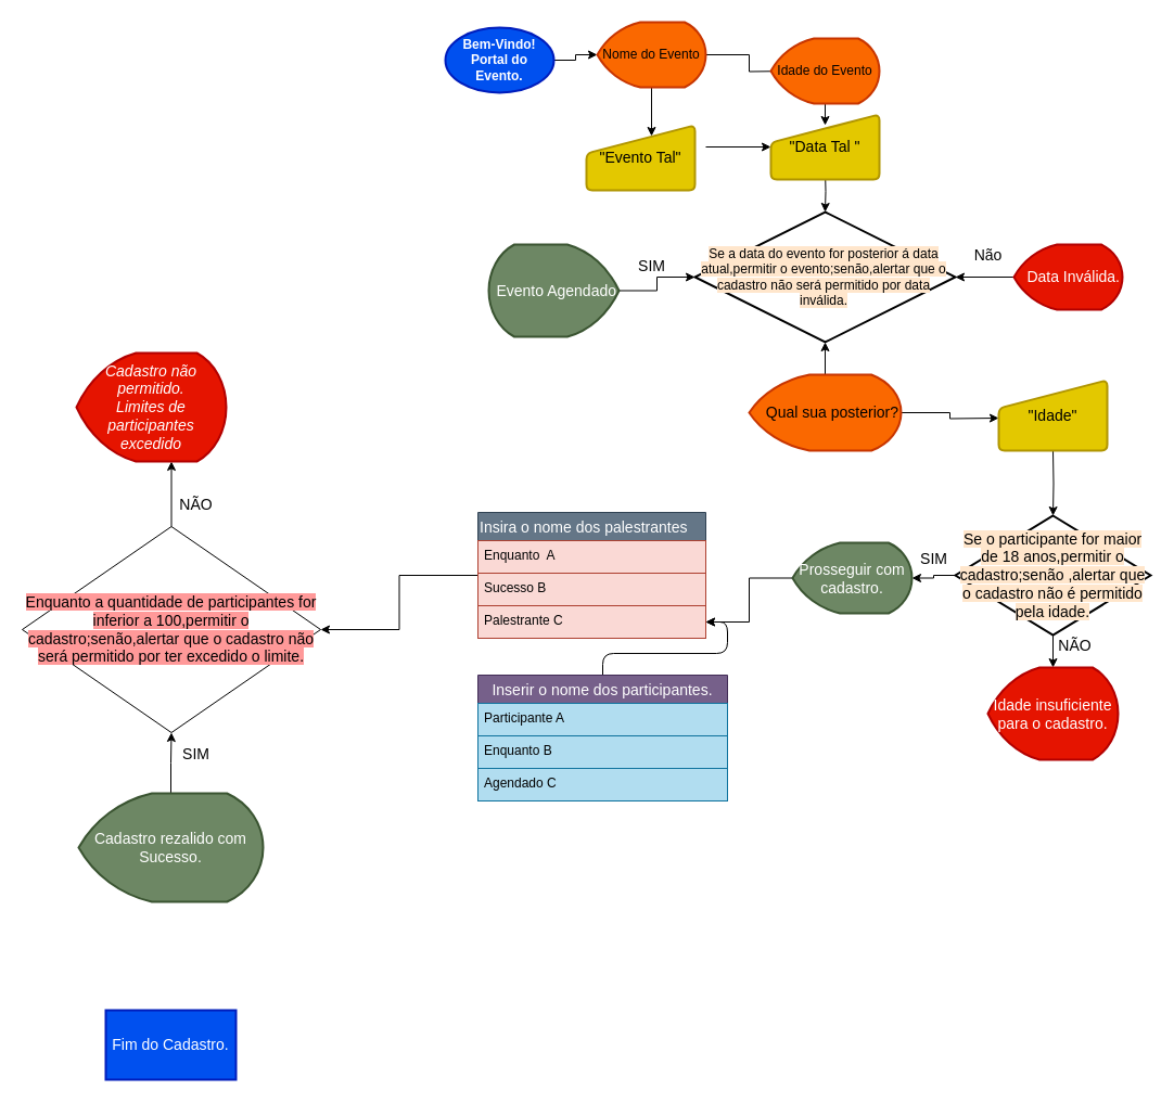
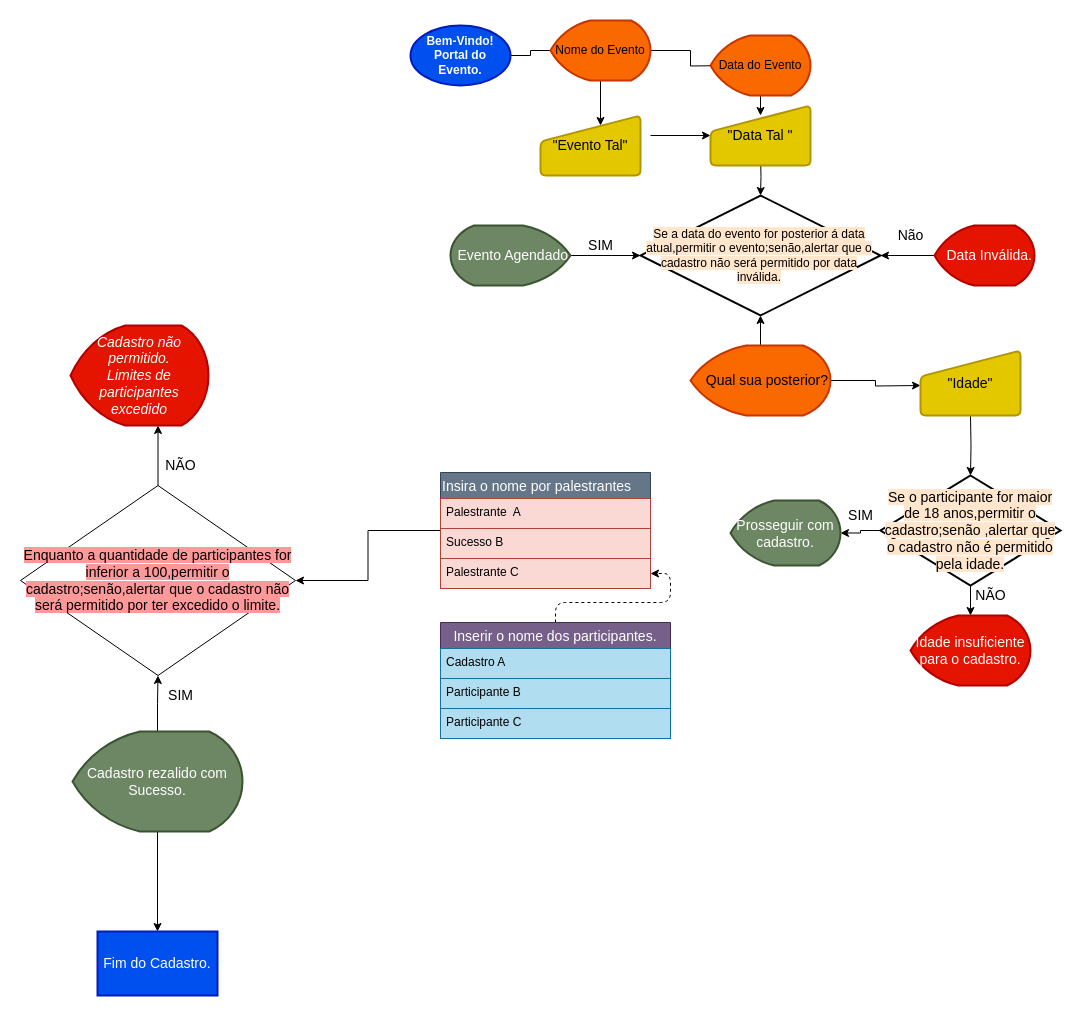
- <mxCell id="2" value="" style="edgeStyle=orthogonalEdgeStyle;rounded=0;orthogonalLoop=1;jettySize=auto;html=1;" edge="1" parent="1" source="3" target="6"><mxGeometry relative="1" as="geometry" /></mxCell>
+ <mxCell id="2" value="" style="edgeStyle=orthogonalEdgeStyle;rounded=0;orthogonalLoop=1;jettySize=auto;html=1;endArrow=none;" edge="1" parent="1" source="3" target="6"><mxGeometry relative="1" as="geometry" /></mxCell>
- <mxCell id="8" value="&lt;font style=&quot;vertical-align: inherit&quot;&gt;&lt;font style=&quot;vertical-align: inherit&quot;&gt;Idade do Evento&lt;/font&gt;&lt;/font&gt;" style="strokeWidth=2;html=1;shape=mxgraph.flowchart.display;whiteSpace=wrap;fillColor=#fa6800;strokeColor=#C73500;fontColor=#000000;" vertex="1" parent="1"><mxGeometry x="710" y="35" width="100" height="60" as="geometry" /></mxCell>
+ <mxCell id="8" value="&lt;font style=&quot;vertical-align: inherit&quot;&gt;&lt;font style=&quot;vertical-align: inherit&quot;&gt;Data do Evento&lt;/font&gt;&lt;/font&gt;" style="strokeWidth=2;html=1;shape=mxgraph.flowchart.display;whiteSpace=wrap;fillColor=#fa6800;strokeColor=#C73500;fontColor=#000000;" vertex="1" parent="1"><mxGeometry x="710" y="35" width="100" height="60" as="geometry" /></mxCell>
- <mxCell id="16" value="Evento Agendado" style="strokeWidth=2;html=1;shape=mxgraph.flowchart.display;whiteSpace=wrap;fontSize=14;align=right;verticalAlign=middle;direction=west;fillColor=#6d8764;strokeColor=#3A5431;fontColor=#ffffff;" vertex="1" parent="1"><mxGeometry x="450" y="225" width="120" height="85" as="geometry" /></mxCell>
+ <mxCell id="16" value="Evento Agendado" style="strokeWidth=2;html=1;shape=mxgraph.flowchart.display;whiteSpace=wrap;fontSize=14;align=right;verticalAlign=middle;direction=west;fillColor=#6d8764;strokeColor=#3A5431;fontColor=#ffffff;" vertex="1" parent="1"><mxGeometry x="450" y="225" width="120" height="60" as="geometry" /></mxCell>
- <mxCell id="34" value="Insira o nome dos palestrantes " style="swimlane;fontStyle=0;childLayout=stackLayout;horizontal=1;startSize=26;horizontalStack=0;resizeParent=1;resizeParentMax=0;resizeLast=0;collapsible=1;marginBottom=0;align=left;fontSize=14;fontColor=#ffffff;fillColor=#647687;strokeColor=#314354;" vertex="1" parent="1"><mxGeometry x="440" y="472" width="210" height="116" as="geometry" /></mxCell>
+ <mxCell id="34" value="Insira o nome por palestrantes " style="swimlane;fontStyle=0;childLayout=stackLayout;horizontal=1;startSize=26;horizontalStack=0;resizeParent=1;resizeParentMax=0;resizeLast=0;collapsible=1;marginBottom=0;align=left;fontSize=14;fontColor=#ffffff;fillColor=#647687;strokeColor=#314354;" vertex="1" parent="1"><mxGeometry x="440" y="472" width="210" height="116" as="geometry" /></mxCell>
- <mxCell id="35" value="Enquanto  A" style="text;strokeColor=#ae4132;fillColor=#fad9d5;spacingLeft=4;spacingRight=4;overflow=hidden;rotatable=0;points=[[0,0.5],[1,0.5]];portConstraint=eastwest;fontSize=12;" vertex="1" parent="34"><mxGeometry y="26" width="210" height="30" as="geometry" /></mxCell>
+ <mxCell id="35" value="Palestrante  A" style="text;strokeColor=#ae4132;fillColor=#fad9d5;spacingLeft=4;spacingRight=4;overflow=hidden;rotatable=0;points=[[0,0.5],[1,0.5]];portConstraint=eastwest;fontSize=12;" vertex="1" parent="34"><mxGeometry y="26" width="210" height="30" as="geometry" /></mxCell>
- <mxCell id="27" value="" style="edgeStyle=orthogonalEdgeStyle;rounded=0;orthogonalLoop=1;jettySize=auto;html=1;fontSize=14;fontColor=#000000;" edge="1" parent="1" source="28" target="37"><mxGeometry relative="1" as="geometry" /></mxCell>
- <mxCell id="38" value="" style="edgeStyle=orthogonalEdgeStyle;rounded=1;orthogonalLoop=1;jettySize=auto;html=1;fontSize=14;fontColor=#000000;" edge="1" parent="1" source="39" target="37"><mxGeometry relative="1" as="geometry" /></mxCell>
+ <mxCell id="38" value="" style="edgeStyle=orthogonalEdgeStyle;rounded=1;orthogonalLoop=1;jettySize=auto;html=1;fontSize=14;fontColor=#000000;dashed=1;" edge="1" parent="1" source="39" target="37"><mxGeometry relative="1" as="geometry" /></mxCell>
- <mxCell id="25" value="Idade insuficiente para o cadastro." style="strokeWidth=2;html=1;shape=mxgraph.flowchart.display;whiteSpace=wrap;fontSize=14;fontColor=#ffffff;align=center;verticalAlign=middle;direction=east;fillColor=#e51400;strokeColor=#B20000;" vertex="1" parent="1"><mxGeometry x="910" y="615" width="120" height="85" as="geometry" /></mxCell>
+ <mxCell id="25" value="Idade insuficiente para o cadastro." style="strokeWidth=2;html=1;shape=mxgraph.flowchart.display;whiteSpace=wrap;fontSize=14;fontColor=#ffffff;align=center;verticalAlign=middle;direction=east;fillColor=#e51400;strokeColor=#B20000;" vertex="1" parent="1"><mxGeometry x="910" y="615" width="120" height="70" as="geometry" /></mxCell>
- <mxCell id="40" value="Participante A" style="text;strokeColor=#10739e;fillColor=#b1ddf0;spacingLeft=4;spacingRight=4;overflow=hidden;rotatable=0;points=[[0,0.5],[1,0.5]];portConstraint=eastwest;fontSize=12;" vertex="1" parent="39"><mxGeometry y="26" width="230" height="30" as="geometry" /></mxCell>
+ <mxCell id="40" value="Cadastro A" style="text;strokeColor=#10739e;fillColor=#b1ddf0;spacingLeft=4;spacingRight=4;overflow=hidden;rotatable=0;points=[[0,0.5],[1,0.5]];portConstraint=eastwest;fontSize=12;" vertex="1" parent="39"><mxGeometry y="26" width="230" height="30" as="geometry" /></mxCell>
- <mxCell id="41" value="Enquanto B" style="text;strokeColor=#10739e;fillColor=#b1ddf0;spacingLeft=4;spacingRight=4;overflow=hidden;rotatable=0;points=[[0,0.5],[1,0.5]];portConstraint=eastwest;fontSize=12;" vertex="1" parent="39"><mxGeometry y="56" width="230" height="30" as="geometry" /></mxCell>
+ <mxCell id="41" value="Participante B" style="text;strokeColor=#10739e;fillColor=#b1ddf0;spacingLeft=4;spacingRight=4;overflow=hidden;rotatable=0;points=[[0,0.5],[1,0.5]];portConstraint=eastwest;fontSize=12;" vertex="1" parent="39"><mxGeometry y="56" width="230" height="30" as="geometry" /></mxCell>
- <mxCell id="42" value="Agendado C" style="text;strokeColor=#10739e;fillColor=#b1ddf0;spacingLeft=4;spacingRight=4;overflow=hidden;rotatable=0;points=[[0,0.5],[1,0.5]];portConstraint=eastwest;fontSize=12;" vertex="1" parent="39"><mxGeometry y="86" width="230" height="30" as="geometry" /></mxCell>
+ <mxCell id="42" value="Participante C" style="text;strokeColor=#10739e;fillColor=#b1ddf0;spacingLeft=4;spacingRight=4;overflow=hidden;rotatable=0;points=[[0,0.5],[1,0.5]];portConstraint=eastwest;fontSize=12;" vertex="1" parent="39"><mxGeometry y="86" width="230" height="30" as="geometry" /></mxCell>
+ <mxCell id="48" value="" style="edgeStyle=orthogonalEdgeStyle;rounded=0;orthogonalLoop=1;jettySize=auto;html=1;fontSize=14;fontColor=#000000;" edge="1" parent="1" source="49" target="51"><mxGeometry relative="1" as="geometry" /></mxCell>
